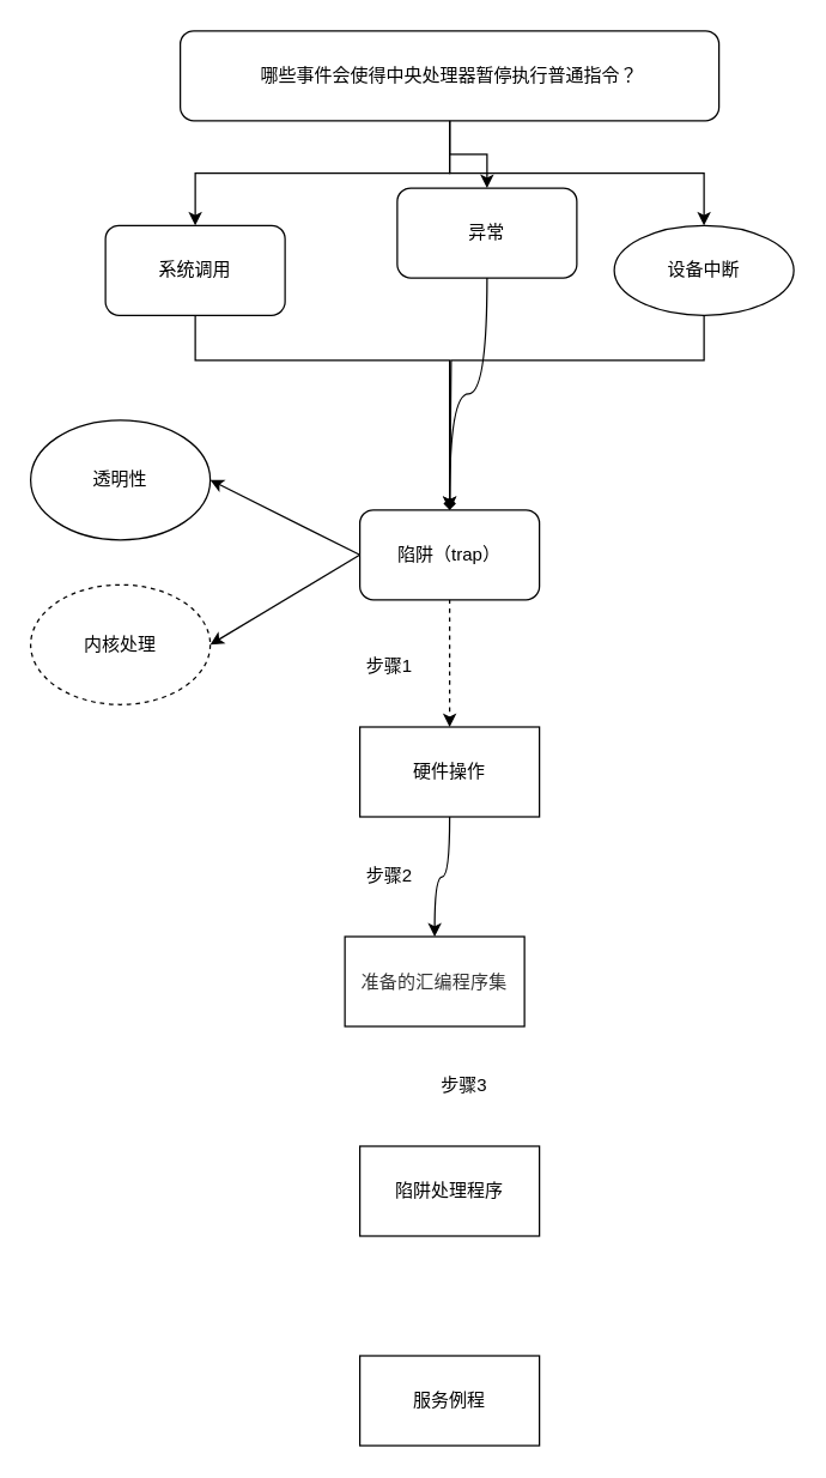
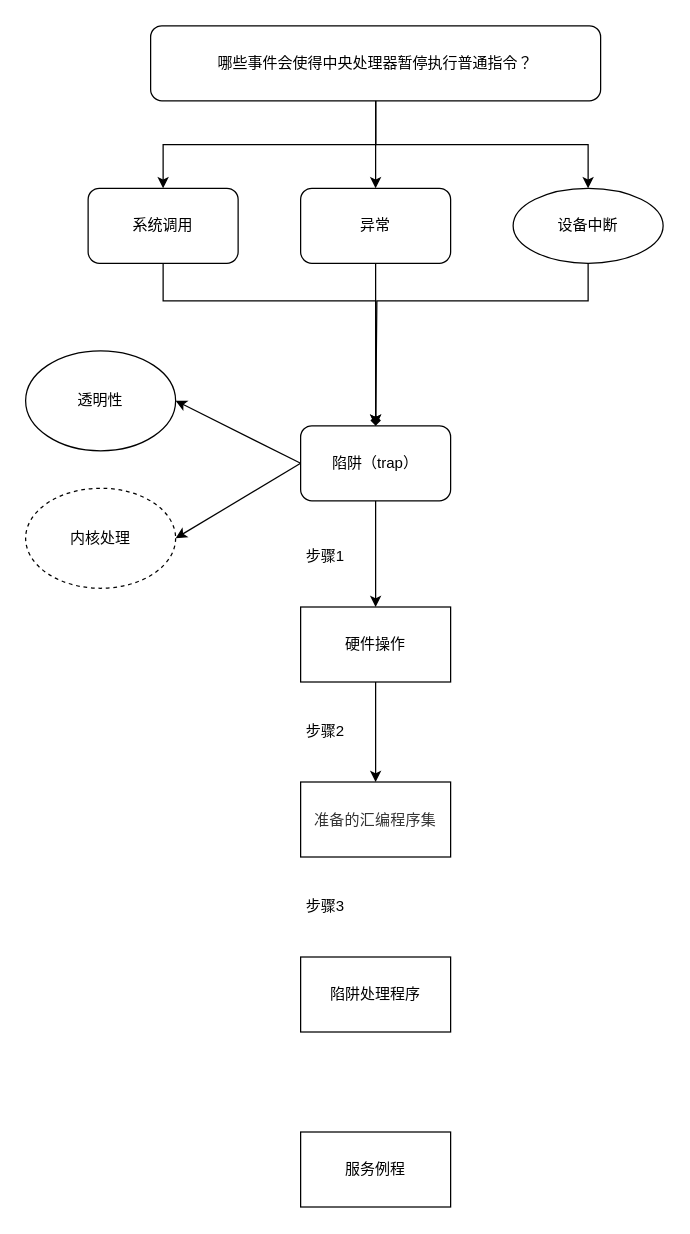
- <mxCell id="13" value="异常" style="rounded=1;whiteSpace=wrap;html=1;" vertex="1" parent="1"><mxGeometry x="265" y="125" width="120" height="60" as="geometry" /></mxCell>
+ <mxCell id="13" value="异常" style="rounded=1;whiteSpace=wrap;html=1;" vertex="1" parent="1"><mxGeometry x="240" y="150" width="120" height="60" as="geometry" /></mxCell>
- <mxCell id="4" style="edgeStyle=orthogonalEdgeStyle;curved=1;rounded=0;orthogonalLoop=1;jettySize=auto;html=1;exitX=0.5;exitY=1;exitDx=0;exitDy=0;entryX=0.5;entryY=0;entryDx=0;entryDy=0;dashed=1;" edge="1" parent="1" source="5" target="19"><mxGeometry relative="1" as="geometry" /></mxCell>
+ <mxCell id="4" style="edgeStyle=orthogonalEdgeStyle;curved=1;rounded=0;orthogonalLoop=1;jettySize=auto;html=1;exitX=0.5;exitY=1;exitDx=0;exitDy=0;entryX=0.5;entryY=0;entryDx=0;entryDy=0;" edge="1" parent="1" source="5" target="19"><mxGeometry relative="1" as="geometry" /></mxCell>
- <mxCell id="21" value="&lt;span style=&quot;color: rgb(51, 51, 51); font-family: &amp;quot;Helvetica Neue&amp;quot;, Helvetica, Arial, sans-serif; letter-spacing: 0.2px; orphans: 3; text-align: start; widows: 3; background-color: rgb(255, 255, 255);&quot;&gt;&lt;font style=&quot;font-size: 12px;&quot;&gt;准备的汇编程序集&lt;/font&gt;&lt;/span&gt;" style="rounded=0;whiteSpace=wrap;html=1;" vertex="1" parent="1"><mxGeometry x="230" y="625" width="120" height="60" as="geometry" /></mxCell>
+ <mxCell id="21" value="&lt;span style=&quot;color: rgb(51, 51, 51); font-family: &amp;quot;Helvetica Neue&amp;quot;, Helvetica, Arial, sans-serif; letter-spacing: 0.2px; orphans: 3; text-align: start; widows: 3; background-color: rgb(255, 255, 255);&quot;&gt;&lt;font style=&quot;font-size: 12px;&quot;&gt;准备的汇编程序集&lt;/font&gt;&lt;/span&gt;" style="rounded=0;whiteSpace=wrap;html=1;" vertex="1" parent="1"><mxGeometry x="240" y="625" width="120" height="60" as="geometry" /></mxCell>
- <mxCell id="25" value="步骤3" style="text;html=1;align=center;verticalAlign=middle;whiteSpace=wrap;rounded=0;" vertex="1" parent="1"><mxGeometry x="280" y="710" width="60" height="30" as="geometry" /></mxCell>
+ <mxCell id="25" value="步骤3" style="text;html=1;align=center;verticalAlign=middle;whiteSpace=wrap;rounded=0;" vertex="1" parent="1"><mxGeometry x="230" y="710" width="60" height="30" as="geometry" /></mxCell>
